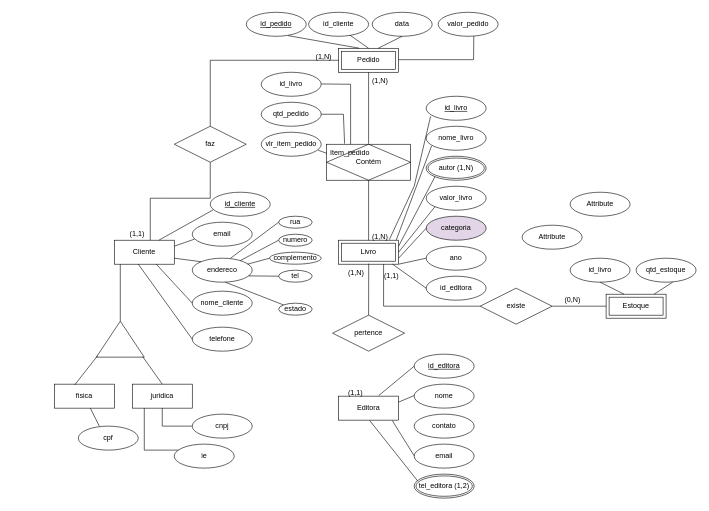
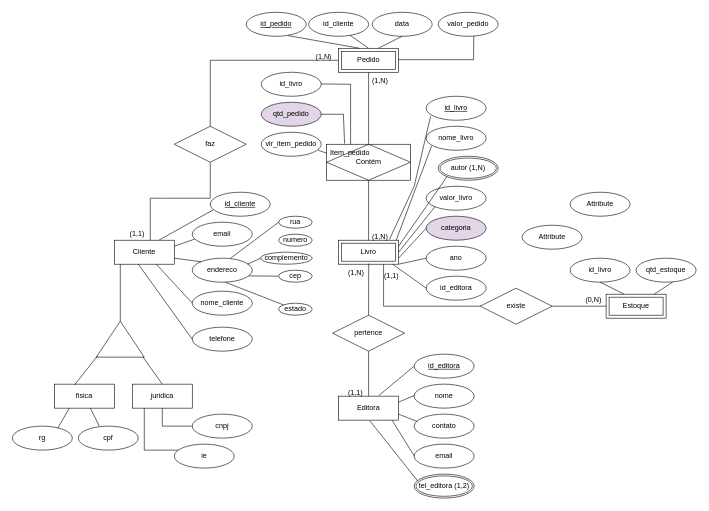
- <mxCell id="89" value="qtd_pedido" style="ellipse;whiteSpace=wrap;html=1;align=center;" vertex="1" parent="1"><mxGeometry x="435" y="170" width="100" height="40" as="geometry" /></mxCell>
+ <mxCell id="89" value="qtd_pedido" style="ellipse;whiteSpace=wrap;html=1;align=center;fillColor=#e1d5e7;" vertex="1" parent="1"><mxGeometry x="435" y="170" width="100" height="40" as="geometry" /></mxCell>
- <mxCell id="86" value="autor (1,N)" style="ellipse;shape=doubleEllipse;margin=3;whiteSpace=wrap;html=1;align=center;" vertex="1" parent="1"><mxGeometry x="710" y="260" width="100" height="40" as="geometry" /></mxCell>
+ <mxCell id="86" value="autor (1,N)" style="ellipse;shape=doubleEllipse;margin=3;whiteSpace=wrap;html=1;align=center;" vertex="1" parent="1"><mxGeometry x="730" y="260" width="100" height="40" as="geometry" /></mxCell>
- <mxCell id="39" value="" style="endArrow=none;html=1;rounded=0;entryX=0;entryY=0.5;entryDx=0;entryDy=0;" edge="1" parent="1" source="28" target="35"><mxGeometry relative="1" as="geometry"><mxPoint x="404" y="430" as="sourcePoint" /><mxPoint x="564" y="430" as="targetPoint" /></mxGeometry></mxCell>
- <mxCell id="36" value="complemento" style="ellipse;whiteSpace=wrap;html=1;align=center;" vertex="1" parent="1"><mxGeometry x="449" y="420" width="86" height="20" as="geometry" /></mxCell>
+ <mxCell id="36" value="complemento" style="ellipse;whiteSpace=wrap;html=1;align=center;" vertex="1" parent="1"><mxGeometry x="434" y="420" width="86" height="20" as="geometry" /></mxCell>
- <mxCell id="37" value="tel" style="ellipse;whiteSpace=wrap;html=1;align=center;" vertex="1" parent="1"><mxGeometry x="464" y="450" width="56" height="20" as="geometry" /></mxCell>
+ <mxCell id="37" value="cep" style="ellipse;whiteSpace=wrap;html=1;align=center;" vertex="1" parent="1"><mxGeometry x="464" y="450" width="56" height="20" as="geometry" /></mxCell>
- <mxCell id="21" value="(0,N)" style="text;strokeColor=none;fillColor=none;spacingLeft=4;spacingRight=4;overflow=hidden;rotatable=0;points=[[0,0.5],[1,0.5]];portConstraint=eastwest;fontSize=12;" vertex="1" parent="1"><mxGeometry x="935" y="485" width="40" height="30" as="geometry" /></mxCell>
+ <mxCell id="21" value="(0,N)" style="text;strokeColor=none;fillColor=none;spacingLeft=4;spacingRight=4;overflow=hidden;rotatable=0;points=[[0,0.5],[1,0.5]];portConstraint=eastwest;fontSize=12;" vertex="1" parent="1"><mxGeometry x="970" y="485" width="40" height="30" as="geometry" /></mxCell>
+ <mxCell id="15" value="" style="endArrow=none;html=1;rounded=0;entryX=0.5;entryY=1;entryDx=0;entryDy=0;exitX=0.5;exitY=0;exitDx=0;exitDy=0;" edge="1" parent="1" source="3" target="10"><mxGeometry relative="1" as="geometry"><mxPoint x="608" y="684" as="sourcePoint" /><mxPoint x="612" y="585" as="targetPoint" /></mxGeometry></mxCell>
+ <mxCell id="68" value="" style="endArrow=none;html=1;rounded=0;exitX=1;exitY=0.75;exitDx=0;exitDy=0;entryX=0.05;entryY=0.305;entryDx=0;entryDy=0;entryPerimeter=0;" edge="1" parent="1" source="3" target="62"><mxGeometry relative="1" as="geometry"><mxPoint x="534" y="709" as="sourcePoint" /><mxPoint x="691" y="702" as="targetPoint" /></mxGeometry></mxCell>
+ <mxCell id="55" value="" style="endArrow=none;html=1;rounded=0;entryX=0.25;entryY=1;entryDx=0;entryDy=0;exitX=0.758;exitY=0.085;exitDx=0;exitDy=0;exitPerimeter=0;" edge="1" parent="1" source="54" target="47"><mxGeometry relative="1" as="geometry"><mxPoint x="100" y="710" as="sourcePoint" /><mxPoint x="100" y="680" as="targetPoint" /></mxGeometry></mxCell>
+ <mxCell id="54" value="rg" style="ellipse;whiteSpace=wrap;html=1;align=center;" vertex="1" parent="1"><mxGeometry x="20" y="710" width="100" height="40" as="geometry" /></mxCell>
